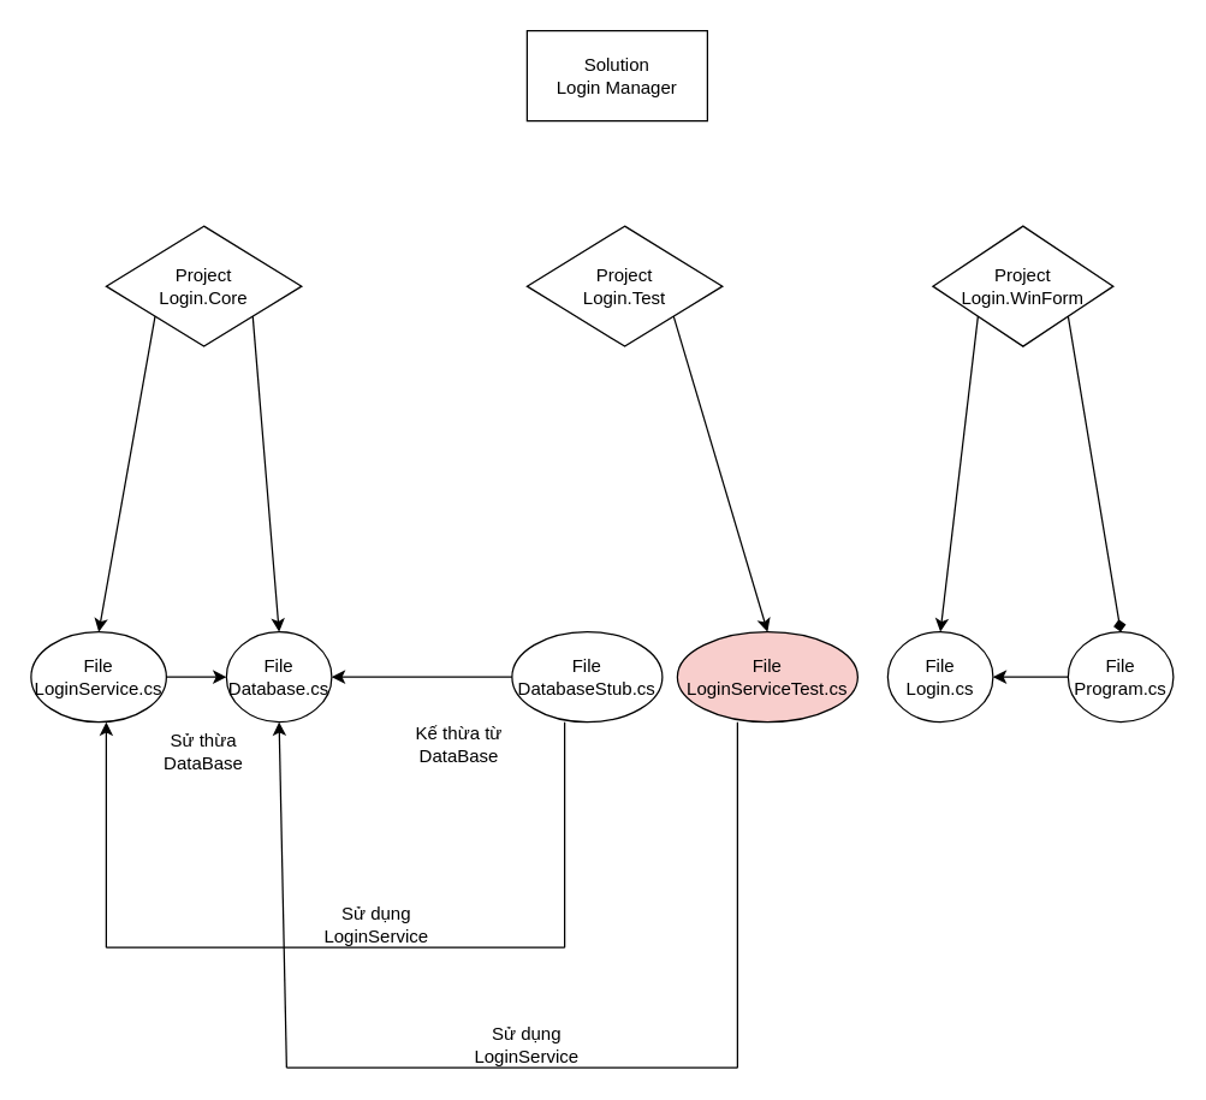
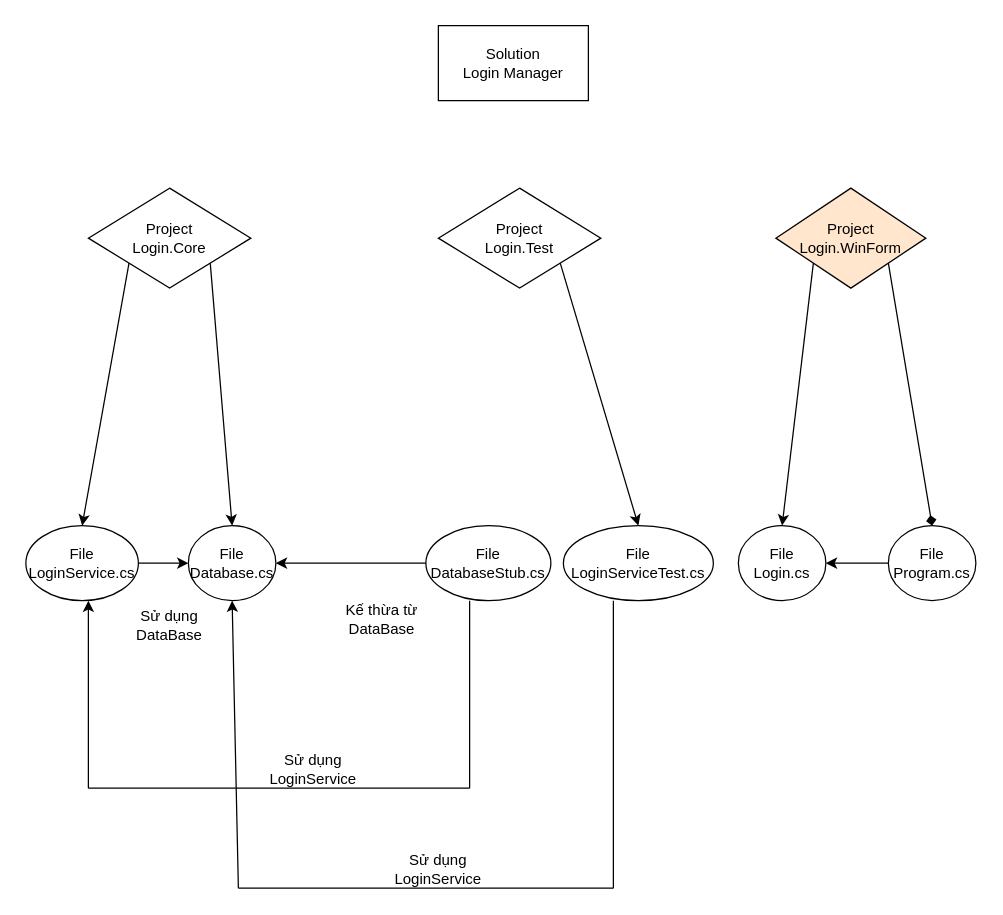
- <mxCell id="4" value="Project&lt;br&gt;Login.WinForm" style="rhombus;whiteSpace=wrap;html=1;" vertex="1" parent="1"><mxGeometry x="620" y="150" width="120" height="80" as="geometry" /></mxCell>
+ <mxCell id="4" value="Project&lt;br&gt;Login.WinForm" style="rhombus;whiteSpace=wrap;html=1;fillColor=#ffe6cc;" vertex="1" parent="1"><mxGeometry x="620" y="150" width="120" height="80" as="geometry" /></mxCell>
- <mxCell id="9" value="File&lt;br&gt;LoginServiceTest.cs" style="ellipse;whiteSpace=wrap;html=1;fillColor=#f8cecc;" vertex="1" parent="1"><mxGeometry x="450" y="420" width="120" height="60" as="geometry" /></mxCell>
+ <mxCell id="9" value="File&lt;br&gt;LoginServiceTest.cs" style="ellipse;whiteSpace=wrap;html=1;" vertex="1" parent="1"><mxGeometry x="450" y="420" width="120" height="60" as="geometry" /></mxCell>
- <mxCell id="29" value="Sử thừa DataBase" style="text;html=1;strokeColor=none;fillColor=none;align=center;verticalAlign=middle;whiteSpace=wrap;rounded=0;" vertex="1" parent="1"><mxGeometry x="90" y="485" width="90" height="30" as="geometry" /></mxCell>
+ <mxCell id="29" value="Sử dụng DataBase" style="text;html=1;strokeColor=none;fillColor=none;align=center;verticalAlign=middle;whiteSpace=wrap;rounded=0;" vertex="1" parent="1"><mxGeometry x="90" y="485" width="90" height="30" as="geometry" /></mxCell>
